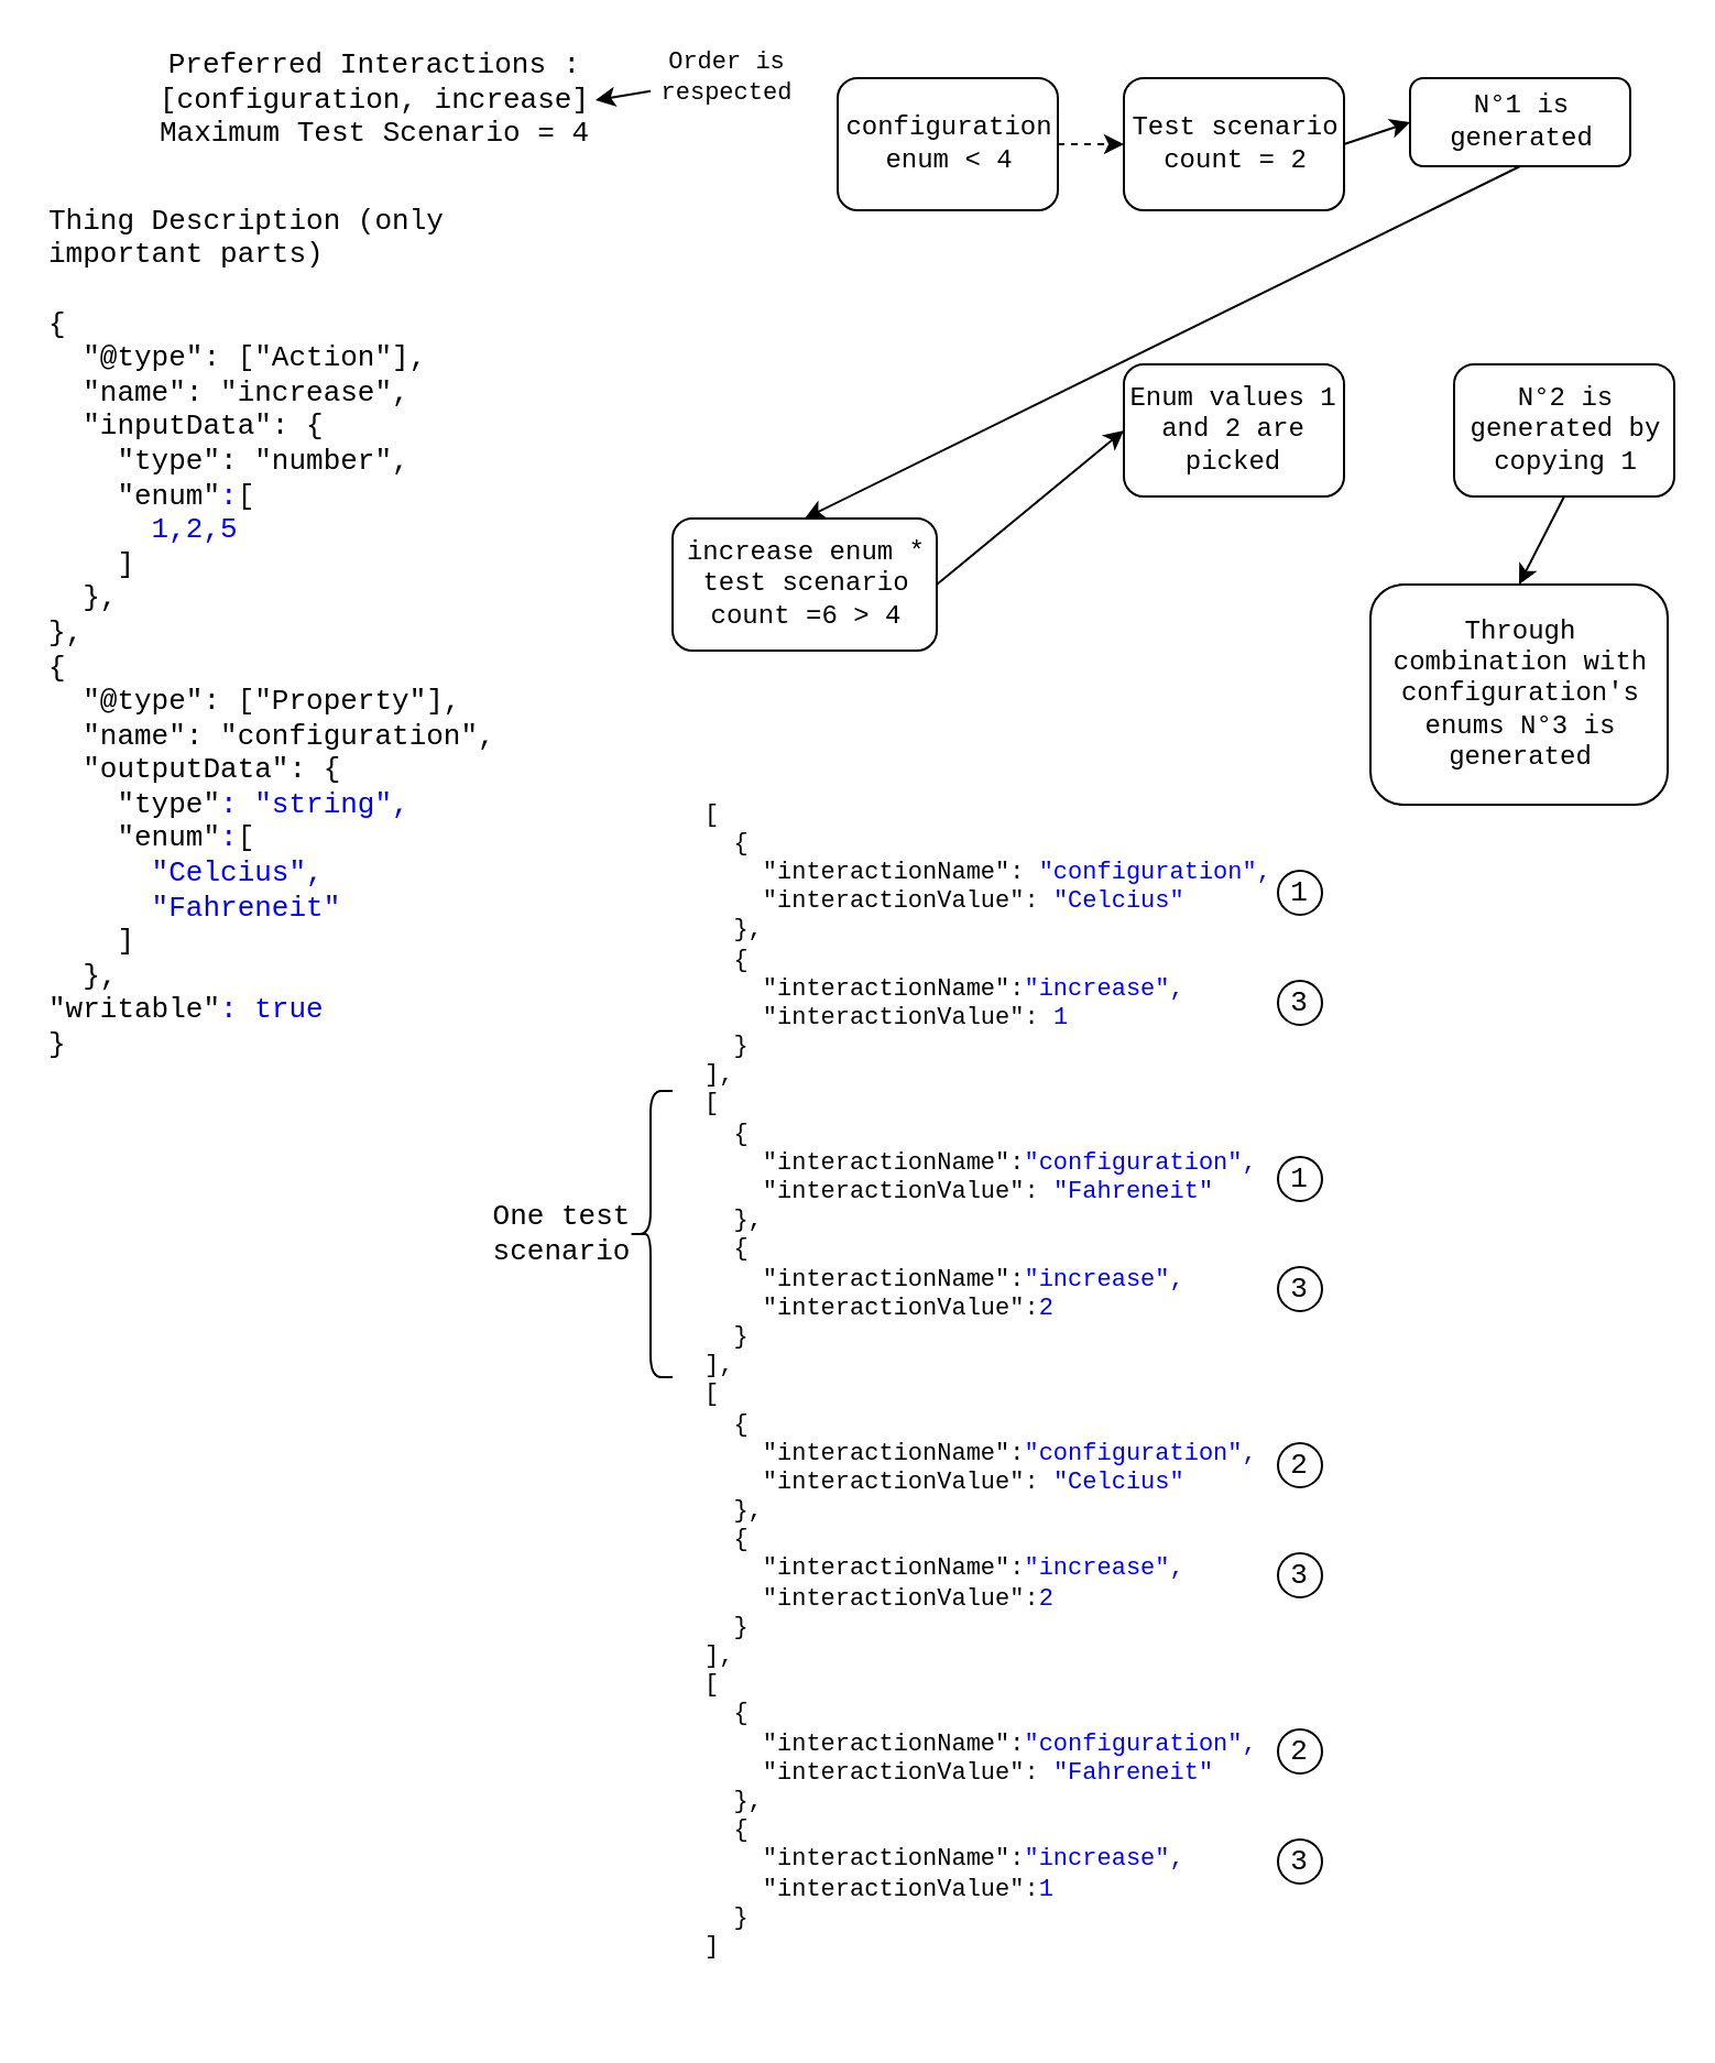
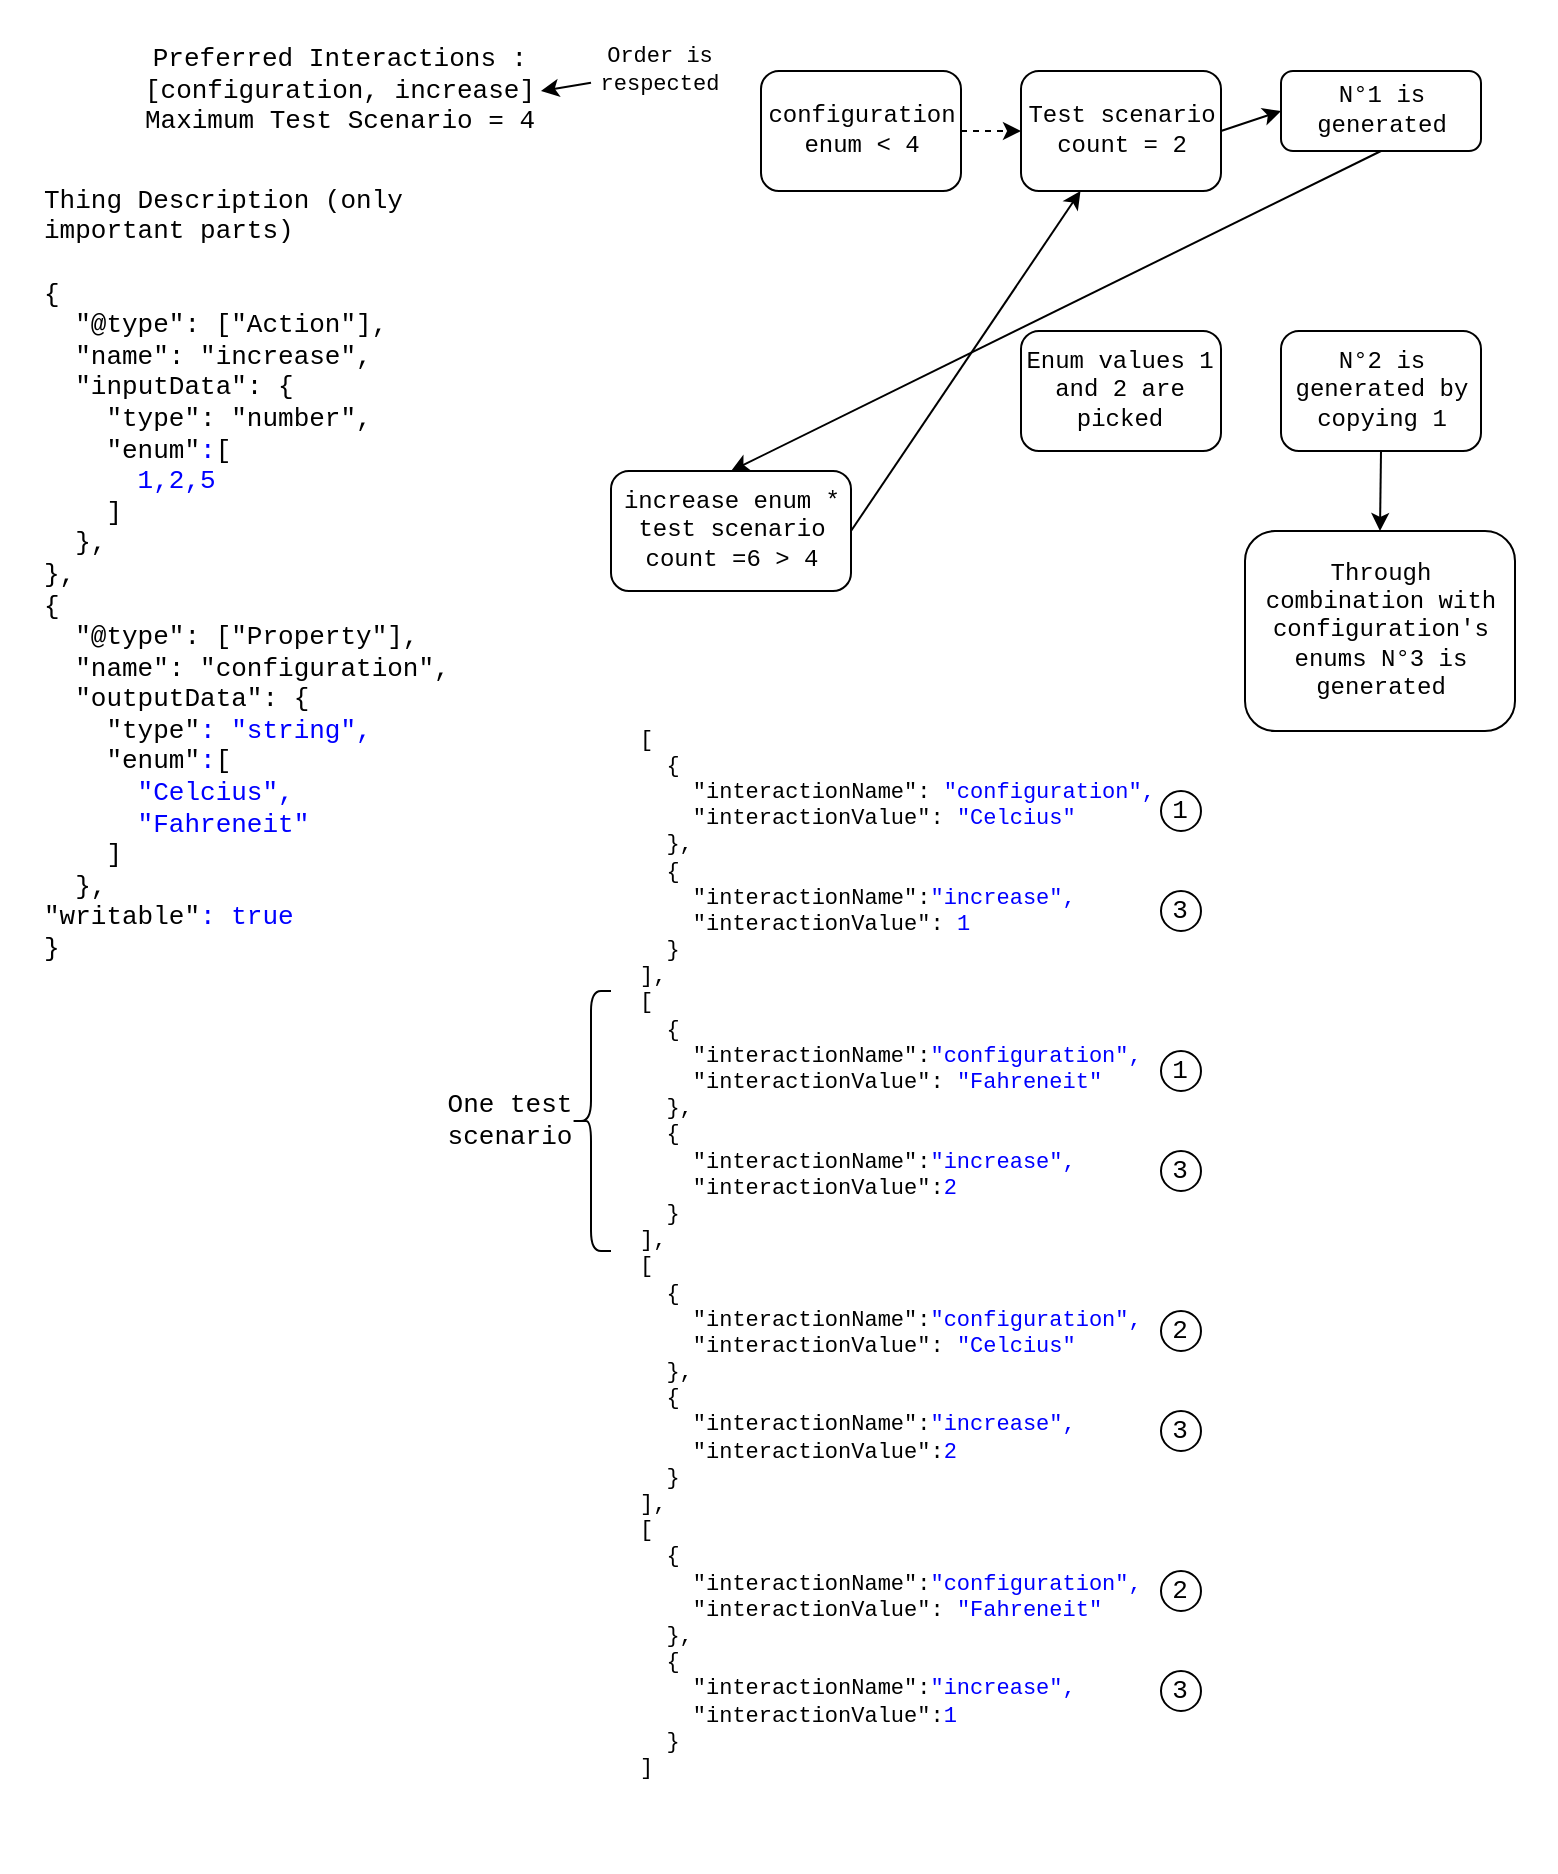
- <mxCell id="11" value="&lt;div style=&quot;text-align: center&quot;&gt;N°2 is generated by copying 1&lt;/div&gt;" style="rounded=1;whiteSpace=wrap;html=1;strokeColor=#000000;strokeWidth=1;fillColor=#ffffff;fontFamily=Courier New;fontSize=12;fontColor=#000000;align=left;" vertex="1" parent="1"><mxGeometry x="660" y="165" width="100" height="60" as="geometry" /></mxCell>
+ <mxCell id="11" value="&lt;div style=&quot;text-align: center&quot;&gt;N°2 is generated by copying 1&lt;/div&gt;" style="rounded=1;whiteSpace=wrap;html=1;strokeColor=#000000;strokeWidth=1;fillColor=#ffffff;fontFamily=Courier New;fontSize=12;fontColor=#000000;align=left;" vertex="1" parent="1"><mxGeometry x="640" y="165" width="100" height="60" as="geometry" /></mxCell>
- <mxCell id="15" value="" style="endArrow=classic;html=1;strokeColor=#000000;strokeWidth=1;fontFamily=Courier New;fontSize=12;fontColor=#000000;entryX=0;entryY=0.5;exitX=1;exitY=0.5;" edge="1" parent="1" source="9" target="10"><mxGeometry width="50" height="50" relative="1" as="geometry"><mxPoint x="460" y="285" as="sourcePoint" /><mxPoint x="510" y="235" as="targetPoint" /></mxGeometry></mxCell>
+ <mxCell id="15" value="" style="endArrow=classic;html=1;strokeColor=#000000;strokeWidth=1;fontFamily=Courier New;fontSize=12;fontColor=#000000;exitX=1;exitY=0.5;" edge="1" parent="1" source="9" target="7"><mxGeometry width="50" height="50" relative="1" as="geometry"><mxPoint x="460" y="285" as="sourcePoint" /><mxPoint x="510" y="235" as="targetPoint" /></mxGeometry></mxCell>
